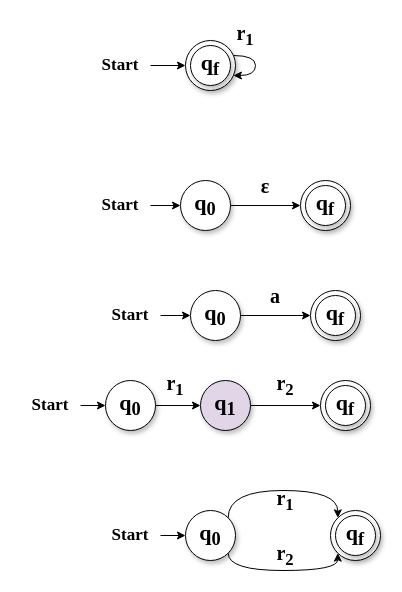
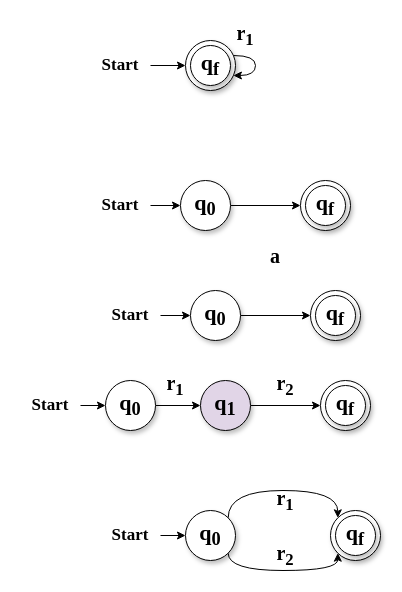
- <mxCell id="8" value="&lt;font face=&quot;Comic Sans MS&quot; size=&quot;1&quot;&gt;&lt;b style=&quot;font-size: 20px&quot;&gt;ε&lt;/b&gt;&lt;/font&gt;" style="text;html=1;strokeColor=none;fillColor=none;align=center;verticalAlign=middle;whiteSpace=wrap;rounded=0;" vertex="1" parent="1"><mxGeometry x="250" y="170" width="30" height="30" as="geometry" /></mxCell>
- <mxCell id="15" value="&lt;font face=&quot;Comic Sans MS&quot;&gt;&lt;span style=&quot;font-size: 20px&quot;&gt;&lt;b&gt;a&lt;/b&gt;&lt;/span&gt;&lt;/font&gt;" style="text;html=1;strokeColor=none;fillColor=none;align=center;verticalAlign=middle;whiteSpace=wrap;rounded=0;" vertex="1" parent="1"><mxGeometry x="260" y="280" width="30" height="30" as="geometry" /></mxCell>
+ <mxCell id="15" value="&lt;font face=&quot;Comic Sans MS&quot;&gt;&lt;span style=&quot;font-size: 20px&quot;&gt;&lt;b&gt;a&lt;/b&gt;&lt;/span&gt;&lt;/font&gt;" style="text;html=1;strokeColor=none;fillColor=none;align=center;verticalAlign=middle;whiteSpace=wrap;rounded=0;" vertex="1" parent="1"><mxGeometry x="260" y="240" width="30" height="30" as="geometry" /></mxCell>
